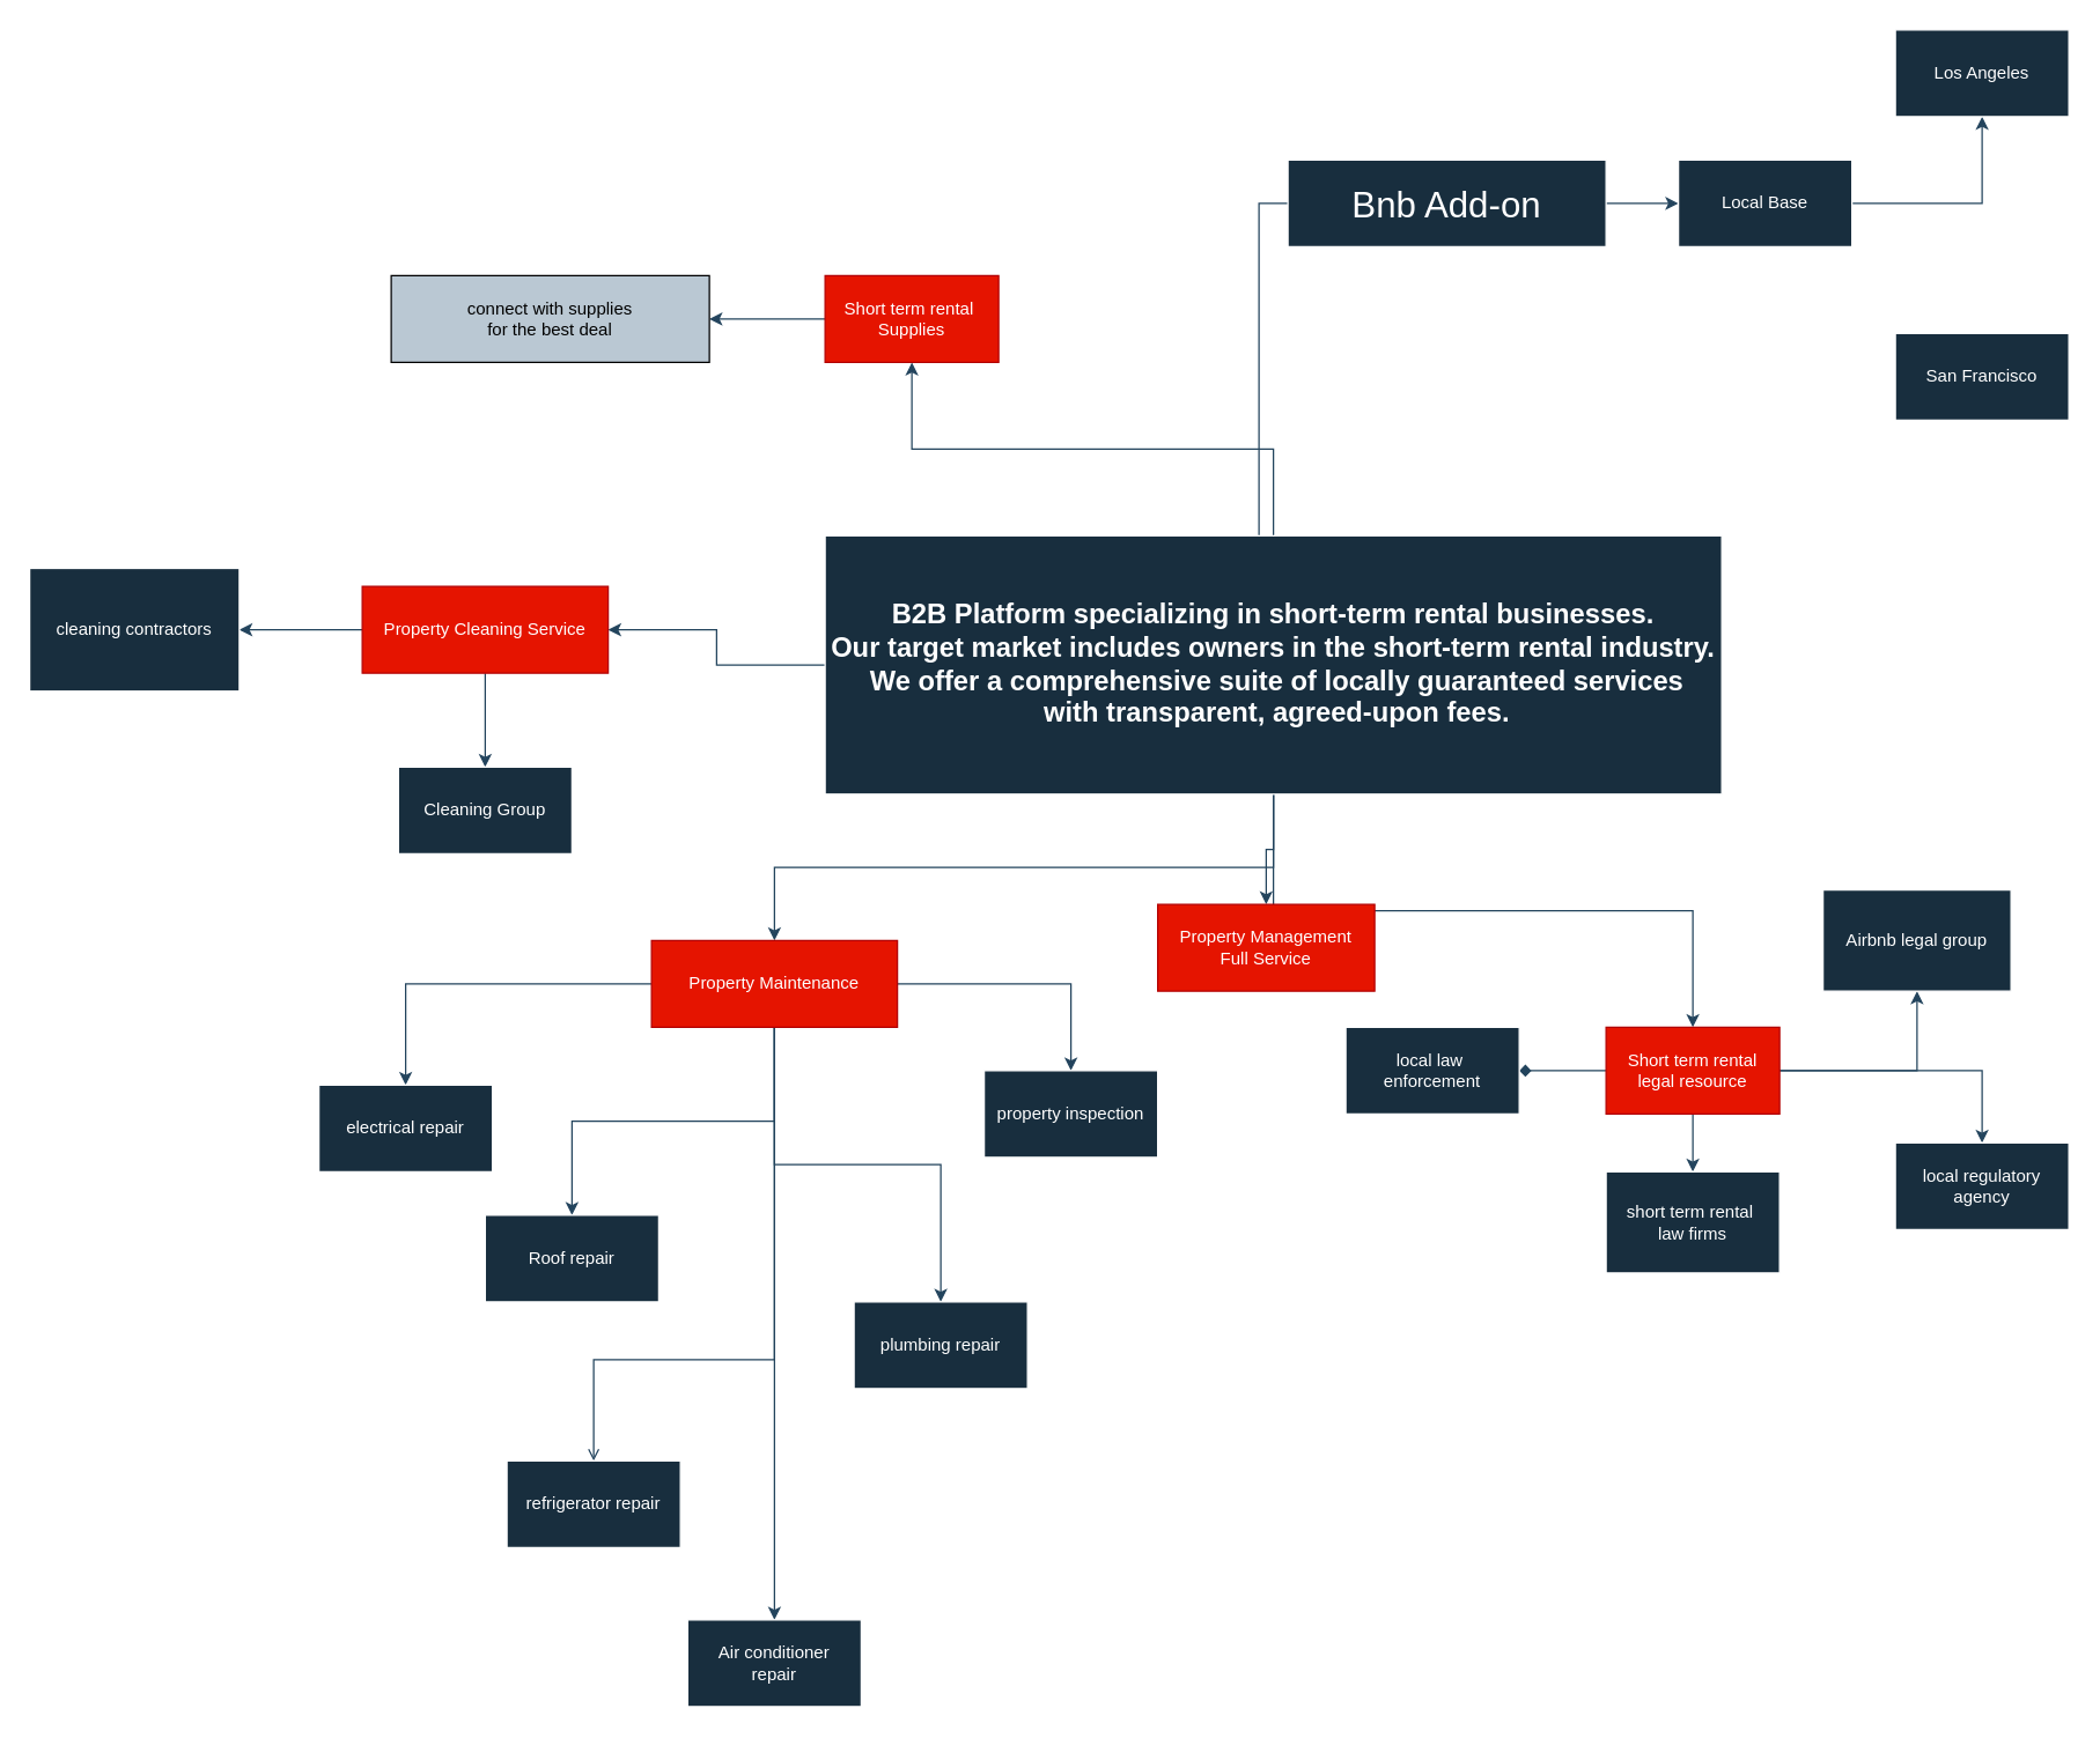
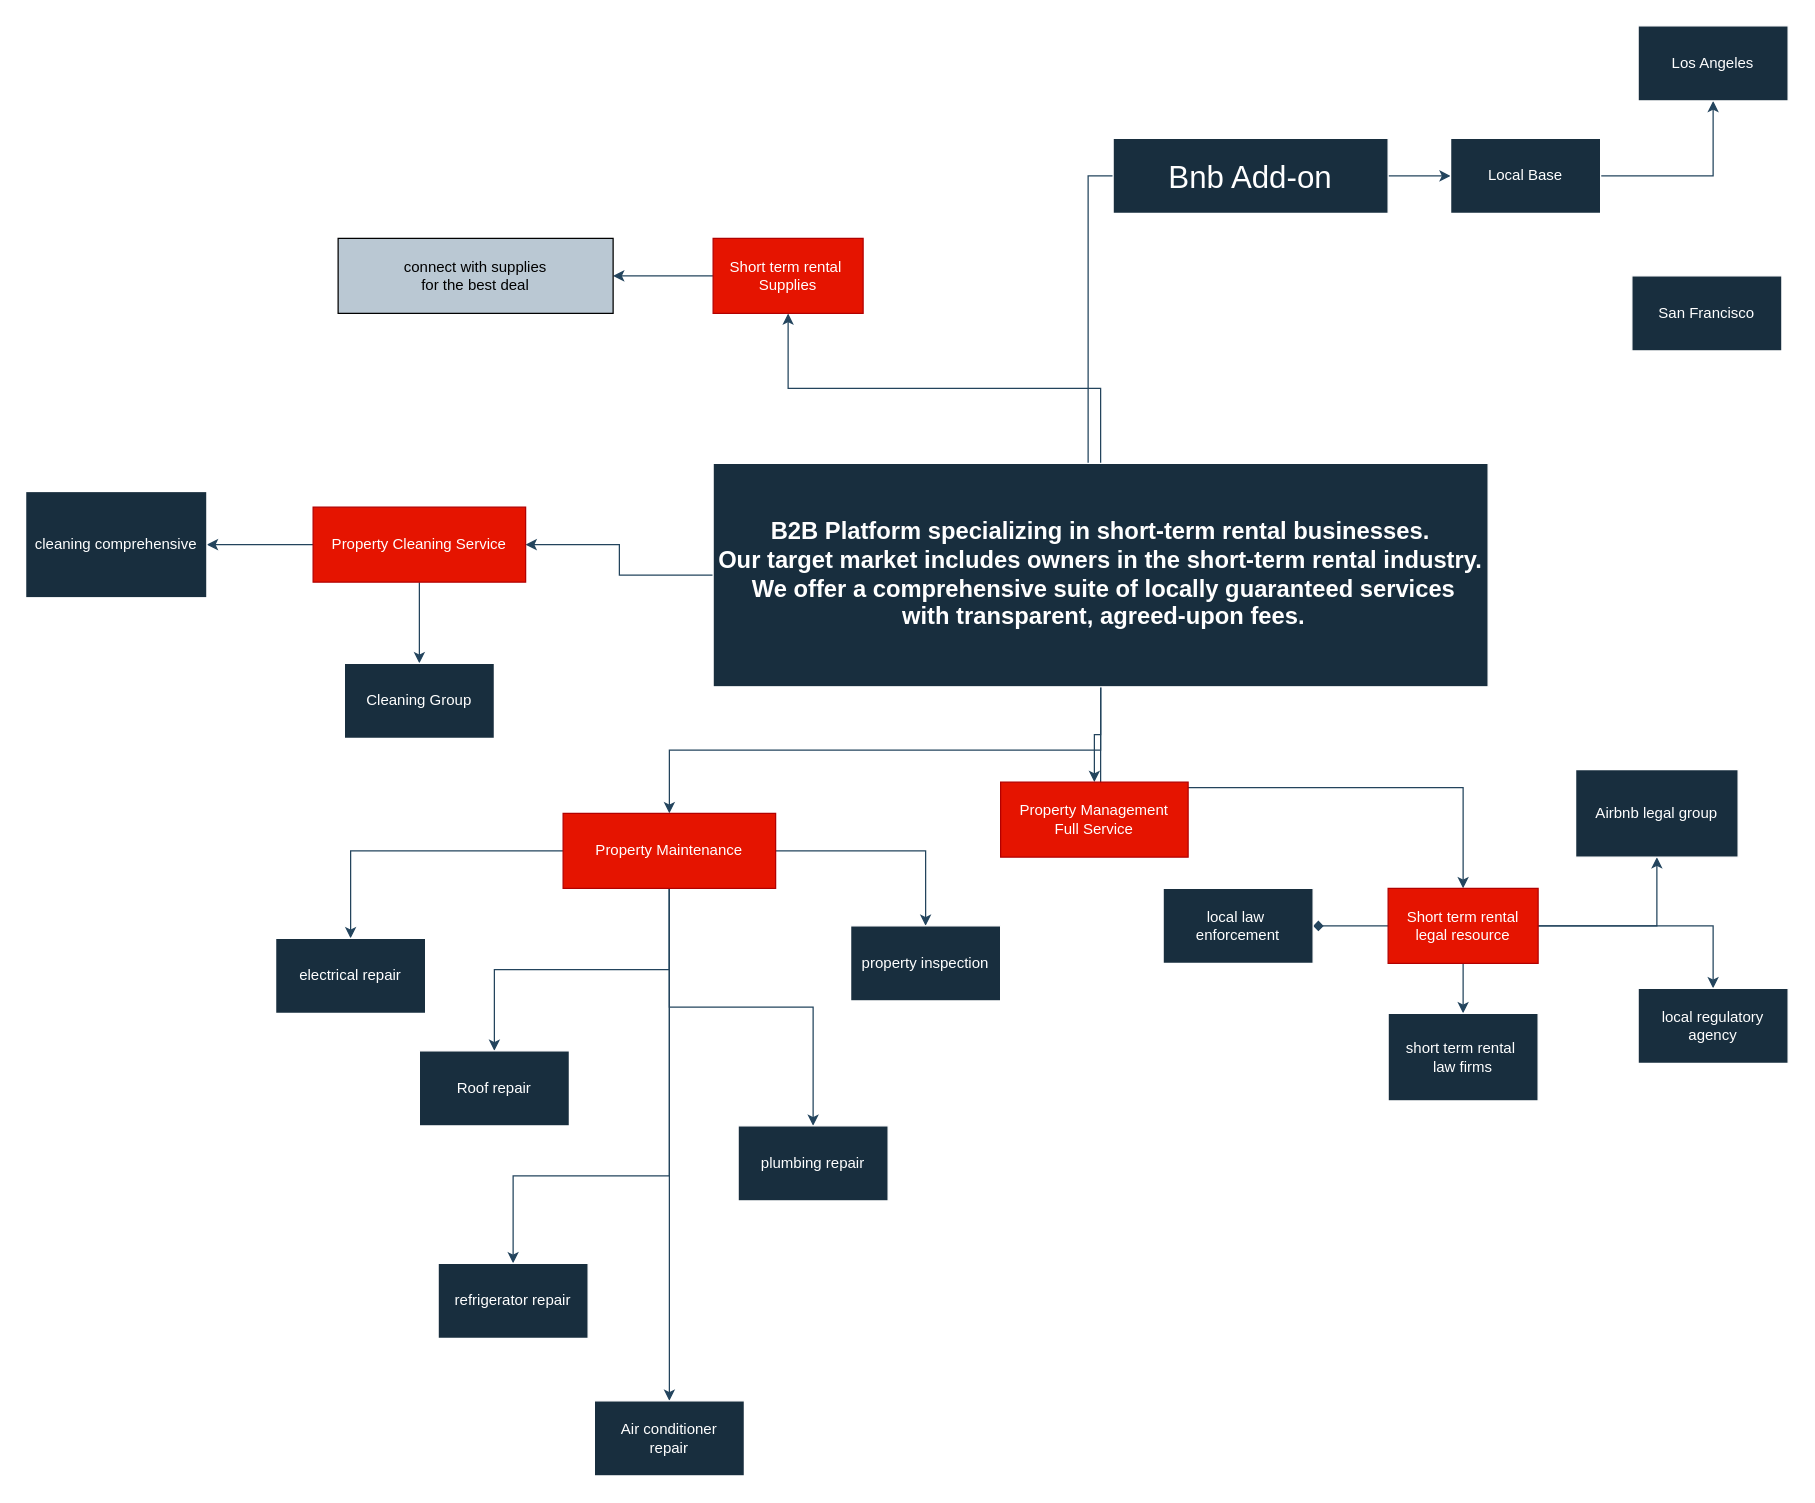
- <mxCell id="13" value="San Francisco" style="whiteSpace=wrap;html=1;fillColor=#182E3E;strokeColor=#FFFFFF;fontColor=#FFFFFF;" vertex="1" parent="1"><mxGeometry x="1310" width="120" height="60" as="geometry" y="230" /></mxCell>
+ <mxCell id="13" value="San Francisco" style="whiteSpace=wrap;html=1;fillColor=#182E3E;strokeColor=#FFFFFF;fontColor=#FFFFFF;" vertex="1" parent="1"><mxGeometry x="1305" y="220" width="120" height="60" as="geometry" /></mxCell>
- <mxCell id="44" value="cleaning contractors" style="whiteSpace=wrap;html=1;fillColor=#182E3E;strokeColor=#FFFFFF;fontColor=#FFFFFF;" vertex="1" parent="1"><mxGeometry x="20" y="392.5" width="145" height="85" as="geometry" /></mxCell>
+ <mxCell id="44" value="cleaning comprehensive" style="whiteSpace=wrap;html=1;fillColor=#182E3E;strokeColor=#FFFFFF;fontColor=#FFFFFF;" vertex="1" parent="1"><mxGeometry x="20" y="392.5" width="145" height="85" as="geometry" /></mxCell>
- <mxCell id="23" value="" style="edgeStyle=orthogonalEdgeStyle;rounded=0;orthogonalLoop=1;jettySize=auto;html=1;strokeColor=#23445D;endArrow=open;" edge="1" parent="1" source="25" target="41"><mxGeometry relative="1" as="geometry"><Array as="points"><mxPoint x="535" y="940" /><mxPoint x="410" y="940" /></Array></mxGeometry></mxCell>
+ <mxCell id="23" value="" style="edgeStyle=orthogonalEdgeStyle;rounded=0;orthogonalLoop=1;jettySize=auto;html=1;strokeColor=#23445D;" edge="1" parent="1" source="25" target="41"><mxGeometry relative="1" as="geometry"><Array as="points"><mxPoint x="535" y="940" /><mxPoint x="410" y="940" /></Array></mxGeometry></mxCell>
